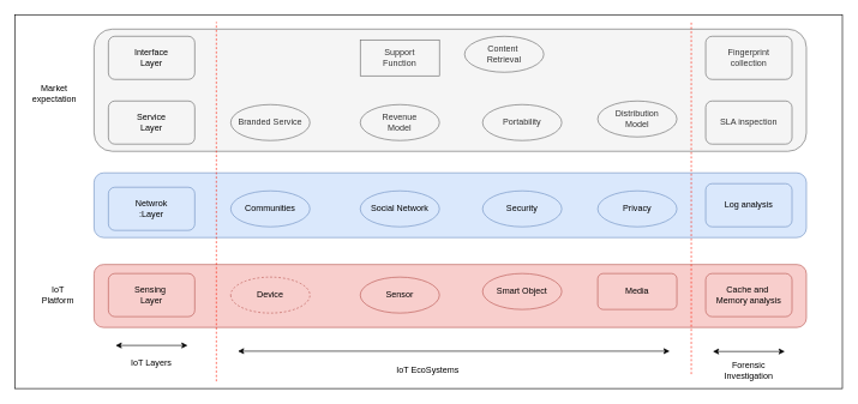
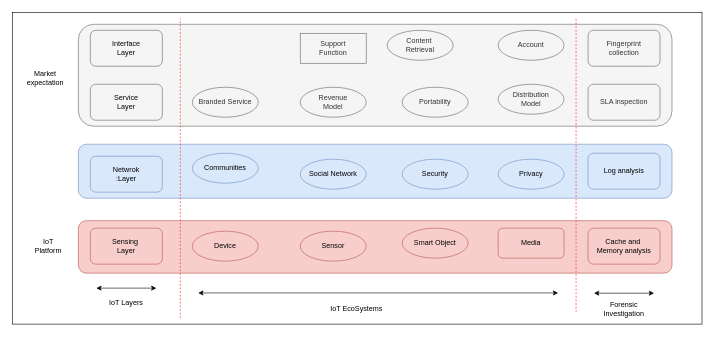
+ <mxCell id="12" value="Account" style="ellipse;whiteSpace=wrap;html=1;flipV=1;flipH=0;direction=west;fillColor=#f5f5f5;fontColor=#333333;strokeColor=#666666;" vertex="1" parent="1"><mxGeometry x="830" y="50" width="110" height="50" as="geometry" /></mxCell>
- <mxCell id="28" value="Communities" style="ellipse;whiteSpace=wrap;html=1;flipV=1;flipH=0;direction=west;fillColor=#dae8fc;strokeColor=#6c8ebf;" vertex="1" parent="1"><mxGeometry x="320" y="265" width="110" height="50" as="geometry" /></mxCell>
+ <mxCell id="28" value="Communities" style="ellipse;whiteSpace=wrap;html=1;flipV=1;flipH=0;direction=west;fillColor=#dae8fc;strokeColor=#6c8ebf;" vertex="1" parent="1"><mxGeometry x="320" y="255" width="110" height="50" as="geometry" /></mxCell>
- <mxCell id="34" value="Device" style="ellipse;whiteSpace=wrap;html=1;flipV=1;flipH=0;direction=west;fillColor=#f8cecc;strokeColor=#b85450;dashed=1;" vertex="1" parent="1"><mxGeometry x="320" y="385" width="110" height="50" as="geometry" /></mxCell>
+ <mxCell id="34" value="Device" style="ellipse;whiteSpace=wrap;html=1;flipV=1;flipH=0;direction=west;fillColor=#f8cecc;strokeColor=#b85450;" vertex="1" parent="1"><mxGeometry x="320" y="385" width="110" height="50" as="geometry" /></mxCell>
